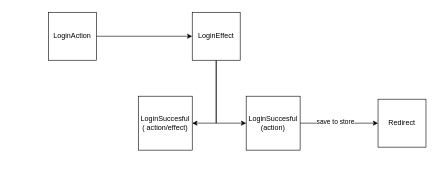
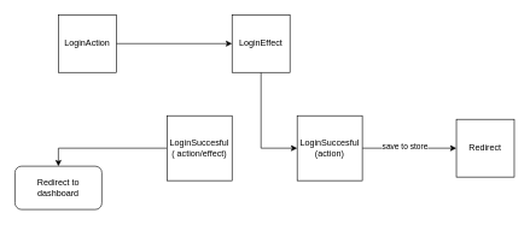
- <mxCell id="5" style="edgeStyle=orthogonalEdgeStyle;rounded=0;orthogonalLoop=1;jettySize=auto;html=1;entryX=1;entryY=0.5;entryDx=0;entryDy=0;" edge="1" parent="1" source="6" target="12"><mxGeometry relative="1" as="geometry" /></mxCell>
+ <mxCell id="11" style="edgeStyle=orthogonalEdgeStyle;rounded=0;orthogonalLoop=1;jettySize=auto;html=1;entryX=0.5;entryY=0;entryDx=0;entryDy=0;" edge="1" parent="1" source="12" target="13"><mxGeometry relative="1" as="geometry" /></mxCell>
+ <mxCell id="13" value="Redirect to dashboard" style="rounded=1;whiteSpace=wrap;html=1;" vertex="1" parent="1"><mxGeometry x="20" y="230" width="120" height="60" as="geometry" /></mxCell>
